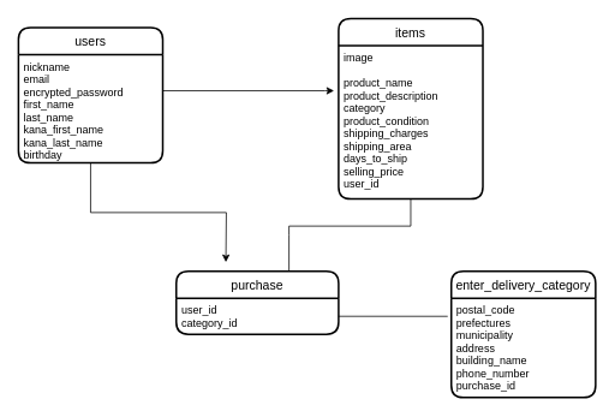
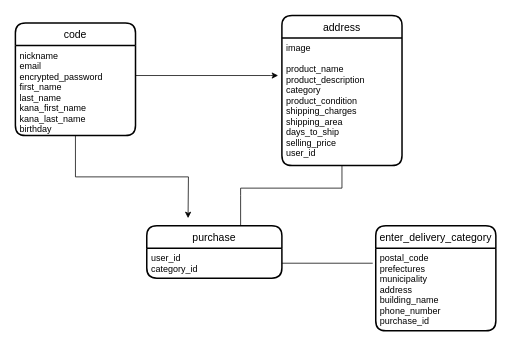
- <mxCell id="5" value="items" style="swimlane;childLayout=stackLayout;horizontal=1;startSize=30;horizontalStack=0;rounded=1;fontSize=14;fontStyle=0;strokeWidth=2;resizeParent=0;resizeLast=1;shadow=0;dashed=0;align=center;" parent="1" vertex="1"><mxGeometry x="375" y="20" width="160" height="200" as="geometry" /></mxCell>
+ <mxCell id="5" value="address" style="swimlane;childLayout=stackLayout;horizontal=1;startSize=30;horizontalStack=0;rounded=1;fontSize=14;fontStyle=0;strokeWidth=2;resizeParent=0;resizeLast=1;shadow=0;dashed=0;align=center;" parent="1" vertex="1"><mxGeometry x="375" y="20" width="160" height="200" as="geometry" /></mxCell>
- <mxCell id="3" value="users" style="swimlane;childLayout=stackLayout;horizontal=1;startSize=30;horizontalStack=0;rounded=1;fontSize=14;fontStyle=0;strokeWidth=2;resizeParent=0;resizeLast=1;shadow=0;dashed=0;align=center;" parent="1" vertex="1"><mxGeometry x="20" y="30" width="160" height="150" as="geometry" /></mxCell>
+ <mxCell id="3" value="code" style="swimlane;childLayout=stackLayout;horizontal=1;startSize=30;horizontalStack=0;rounded=1;fontSize=14;fontStyle=0;strokeWidth=2;resizeParent=0;resizeLast=1;shadow=0;dashed=0;align=center;" parent="1" vertex="1"><mxGeometry x="20" y="30" width="160" height="150" as="geometry" /></mxCell>
